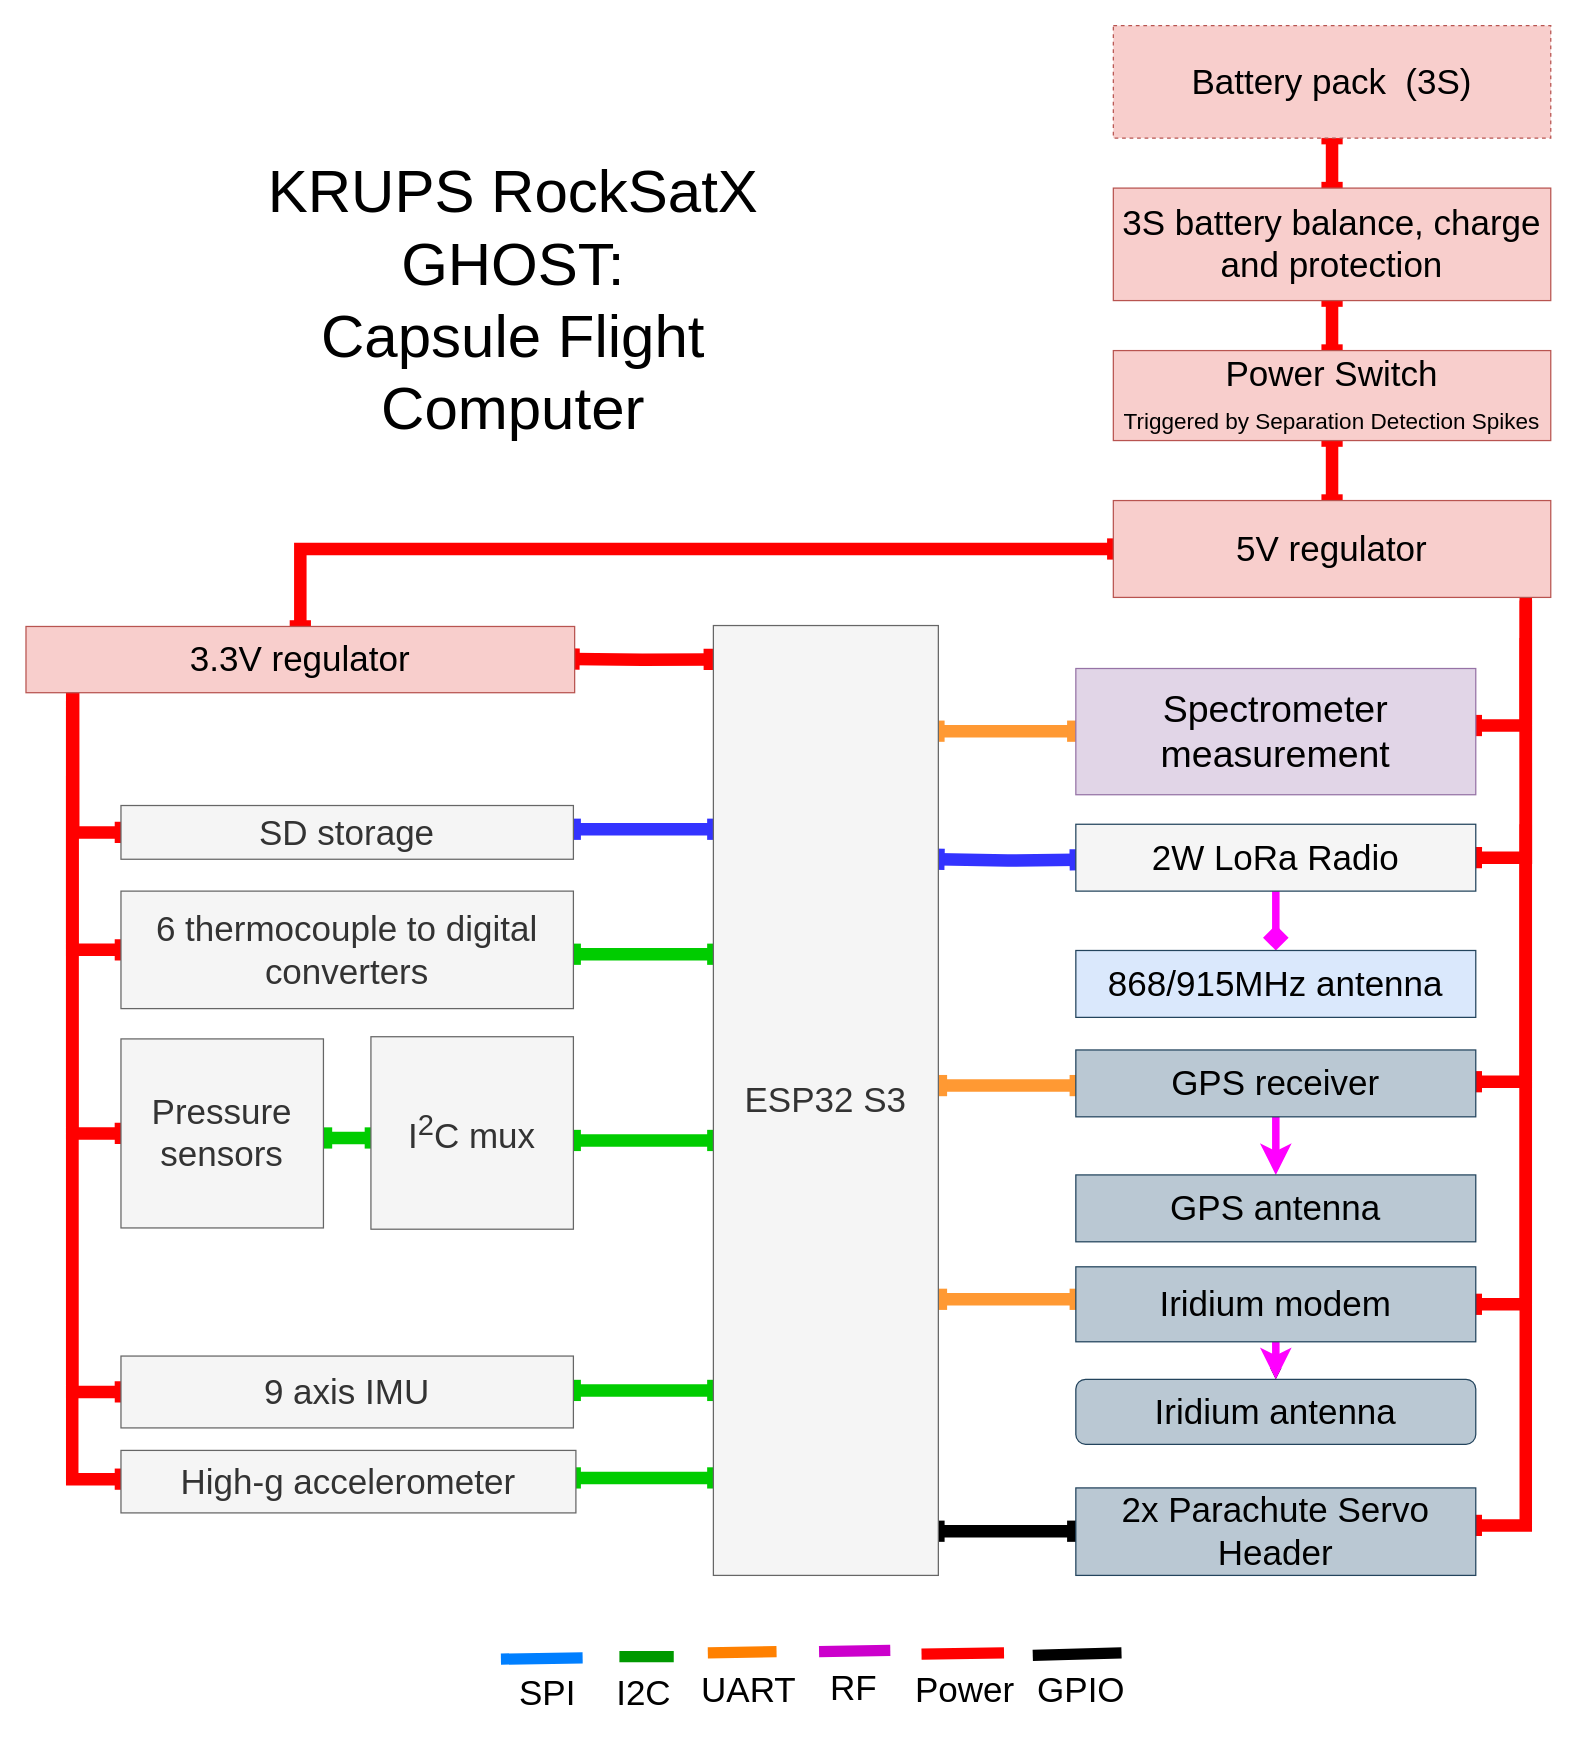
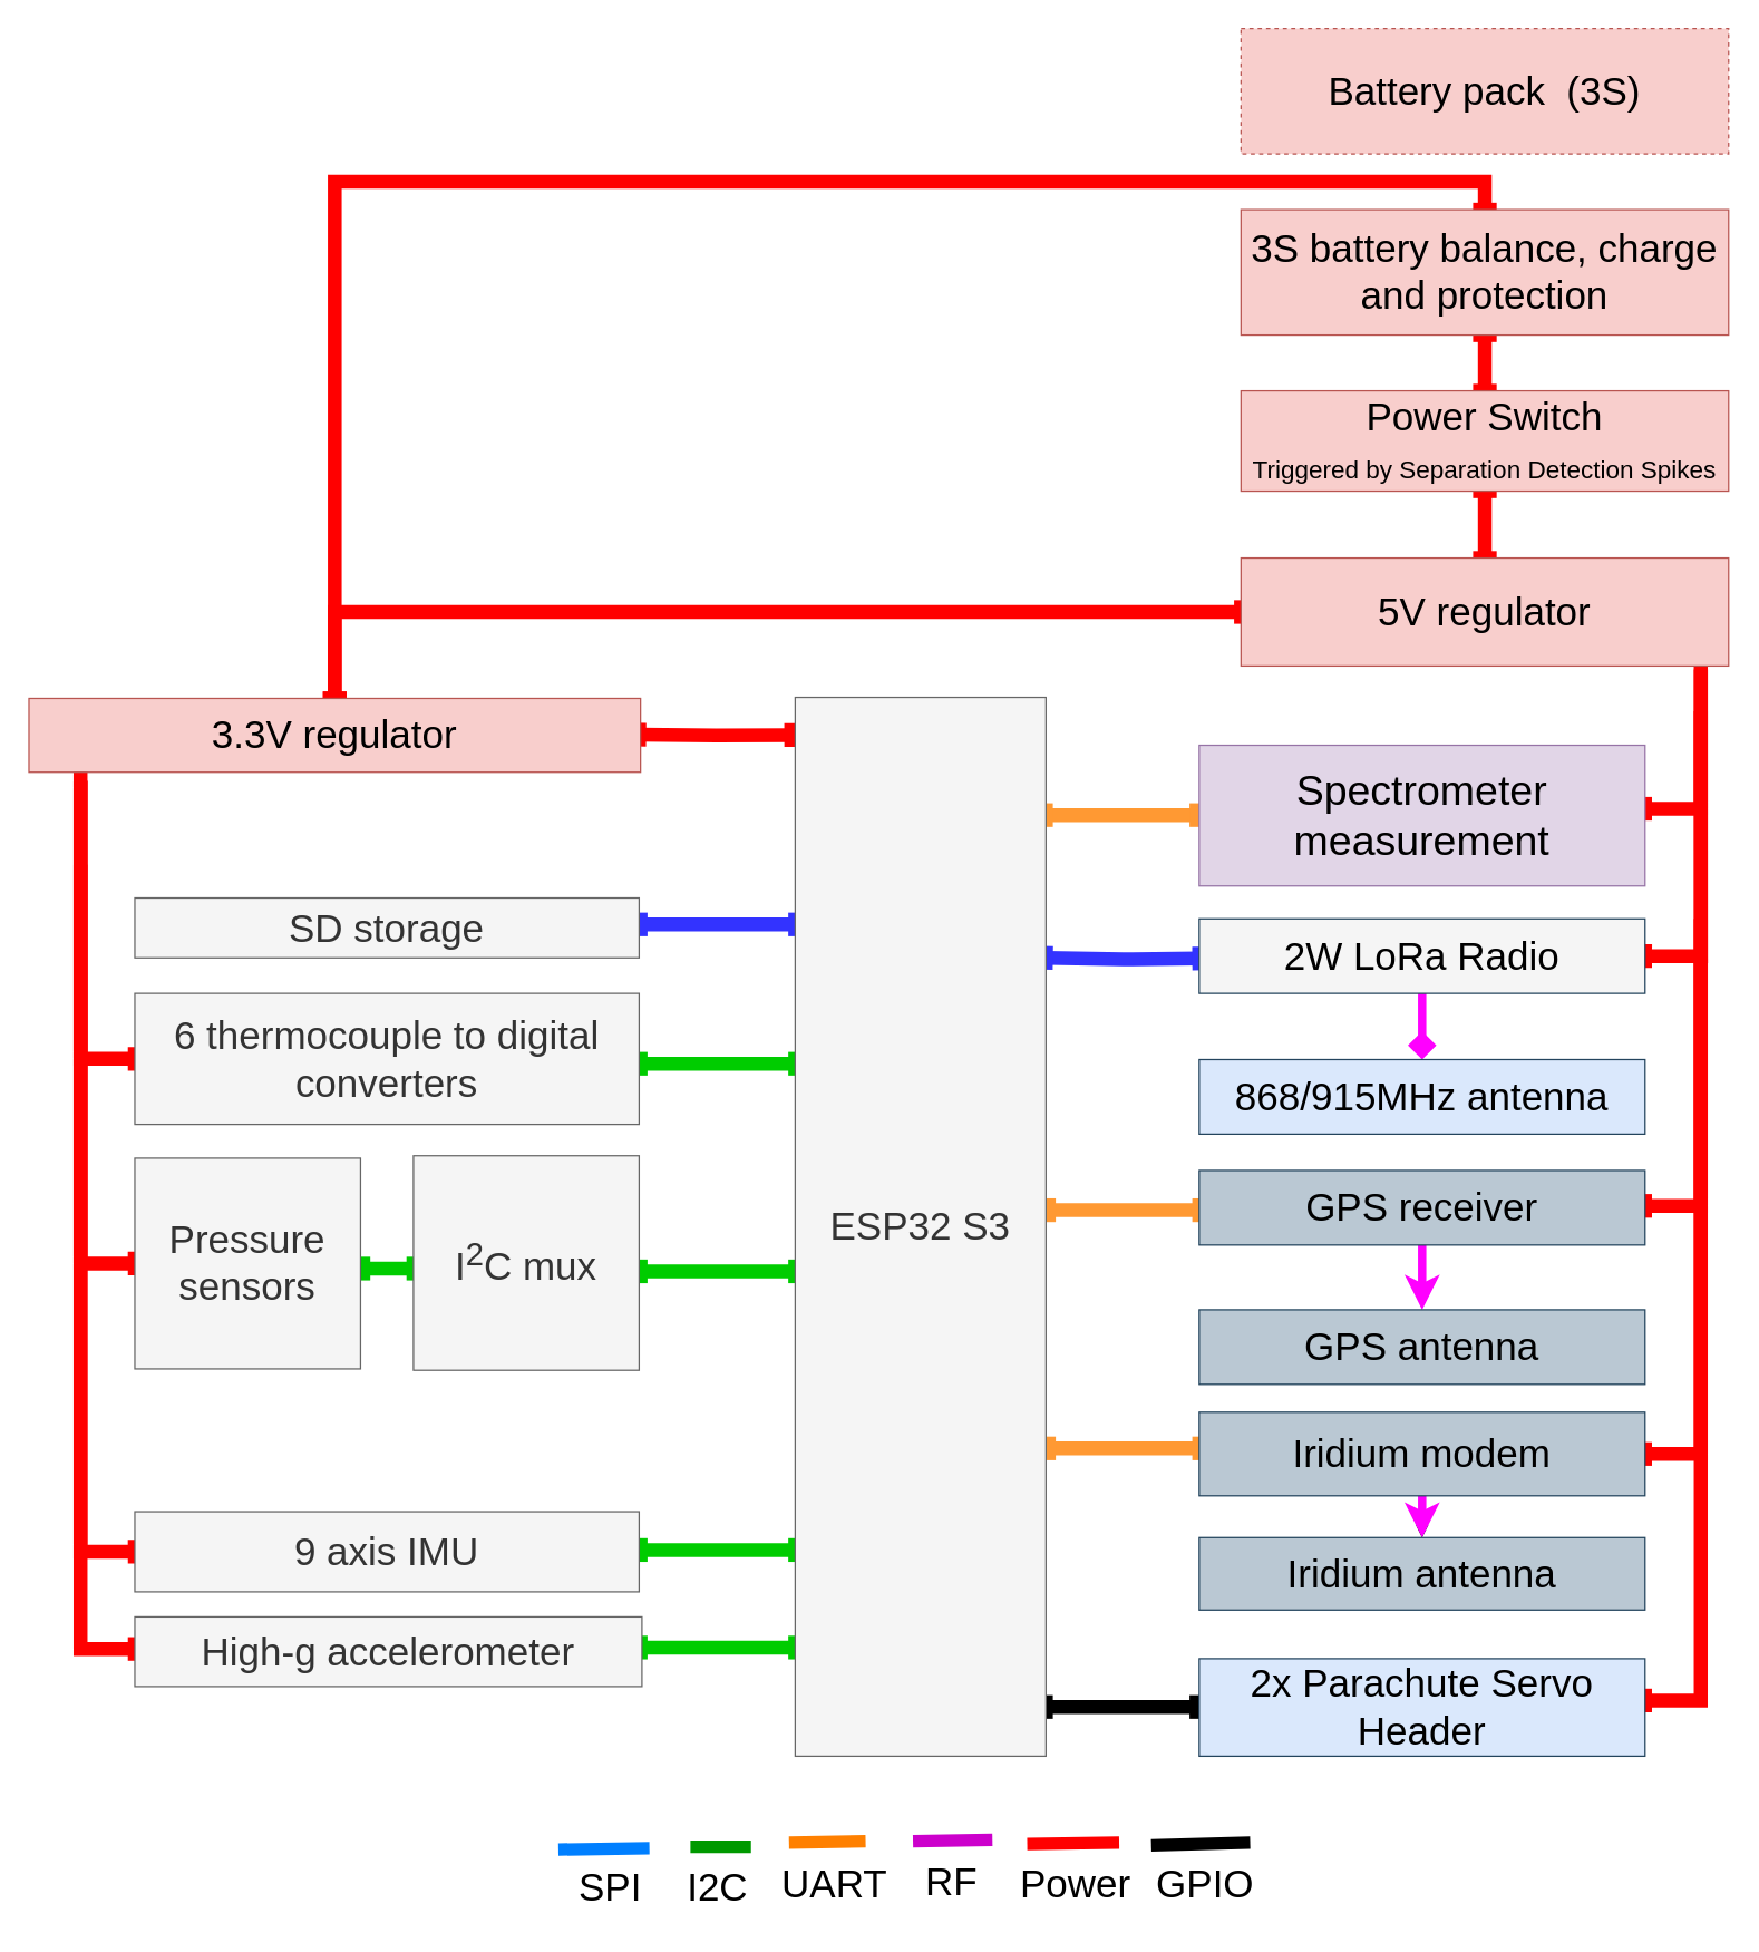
- <mxCell id="48" style="edgeStyle=orthogonalEdgeStyle;rounded=0;orthogonalLoop=1;jettySize=auto;html=1;entryX=0.5;entryY=1;entryDx=0;entryDy=0;strokeWidth=10;endArrow=baseDash;endFill=0;strokeColor=#FF0000;startArrow=baseDash;startFill=0;fillColor=#f8cecc;exitX=0.5;exitY=0;exitDx=0;exitDy=0;" edge="1" parent="1" source="57" target="49"><mxGeometry relative="1" as="geometry"><mxPoint x="1492.36" y="180" as="sourcePoint" /><mxPoint x="1430" y="180" as="targetPoint" /></mxGeometry></mxCell>
+ <mxCell id="48" style="edgeStyle=orthogonalEdgeStyle;rounded=0;orthogonalLoop=1;jettySize=auto;html=1;strokeWidth=10;endArrow=baseDash;endFill=0;strokeColor=#FF0000;startArrow=baseDash;startFill=0;fillColor=#f8cecc;exitX=0.5;exitY=0;exitDx=0;exitDy=0;" edge="1" parent="1" source="57" target="56"><mxGeometry relative="1" as="geometry"><mxPoint x="1492.36" y="180" as="sourcePoint" /><mxPoint x="1430" y="180" as="targetPoint" /></mxGeometry></mxCell>
- <mxCell id="63" value="&lt;div&gt;&lt;font style=&quot;font-size: 48px;&quot;&gt;KRUPS RockSatX GHOST: &lt;br&gt;&lt;/font&gt;&lt;/div&gt;&lt;div&gt;&lt;font style=&quot;font-size: 48px;&quot;&gt;Capsule Flight Computer&lt;br&gt;&lt;/font&gt;&lt;/div&gt;" style="text;html=1;align=center;verticalAlign=middle;whiteSpace=wrap;rounded=0;" vertex="1" parent="1"><mxGeometry x="205" y="120" width="410" height="240" as="geometry" /></mxCell>
- <mxCell id="19" style="edgeStyle=orthogonalEdgeStyle;rounded=0;orthogonalLoop=1;jettySize=auto;html=1;entryX=0;entryY=0.5;entryDx=0;entryDy=0;exitX=0.086;exitY=0.978;exitDx=0;exitDy=0;exitPerimeter=0;strokeWidth=10;endArrow=baseDash;endFill=0;fillColor=#f8cecc;strokeColor=#FF0000;" edge="1" parent="1" source="56" target="43"><mxGeometry relative="1" as="geometry"><mxPoint x="10" y="650" as="sourcePoint" /><mxPoint x="47" y="698" as="targetPoint" /></mxGeometry></mxCell>
- <mxCell id="51" value="Iridium antenna" style="whiteSpace=wrap;html=1;fontSize=28;fillColor=#bac8d3;strokeColor=#23445d;rounded=1;" vertex="1" parent="1"><mxGeometry x="860" y="1103.09" width="320" height="52" as="geometry" /></mxCell>
+ <mxCell id="51" value="Iridium antenna" style="rounded=0;whiteSpace=wrap;html=1;fontSize=28;fillColor=#bac8d3;strokeColor=#23445d;" vertex="1" parent="1"><mxGeometry x="860" y="1103.09" width="320" height="52" as="geometry" /></mxCell>
- <mxCell id="64" value="2x Parachute Servo Header" style="rounded=0;whiteSpace=wrap;html=1;fontSize=28;fillColor=#bac8d3;strokeColor=#23445d;" vertex="1" parent="1"><mxGeometry x="860" y="1190" width="320" height="70" as="geometry" /></mxCell>
+ <mxCell id="64" value="2x Parachute Servo Header" style="rounded=0;whiteSpace=wrap;html=1;fontSize=28;fillColor=#dae8fc;strokeColor=#23445d;" vertex="1" parent="1"><mxGeometry x="860" y="1190" width="320" height="70" as="geometry" /></mxCell>
